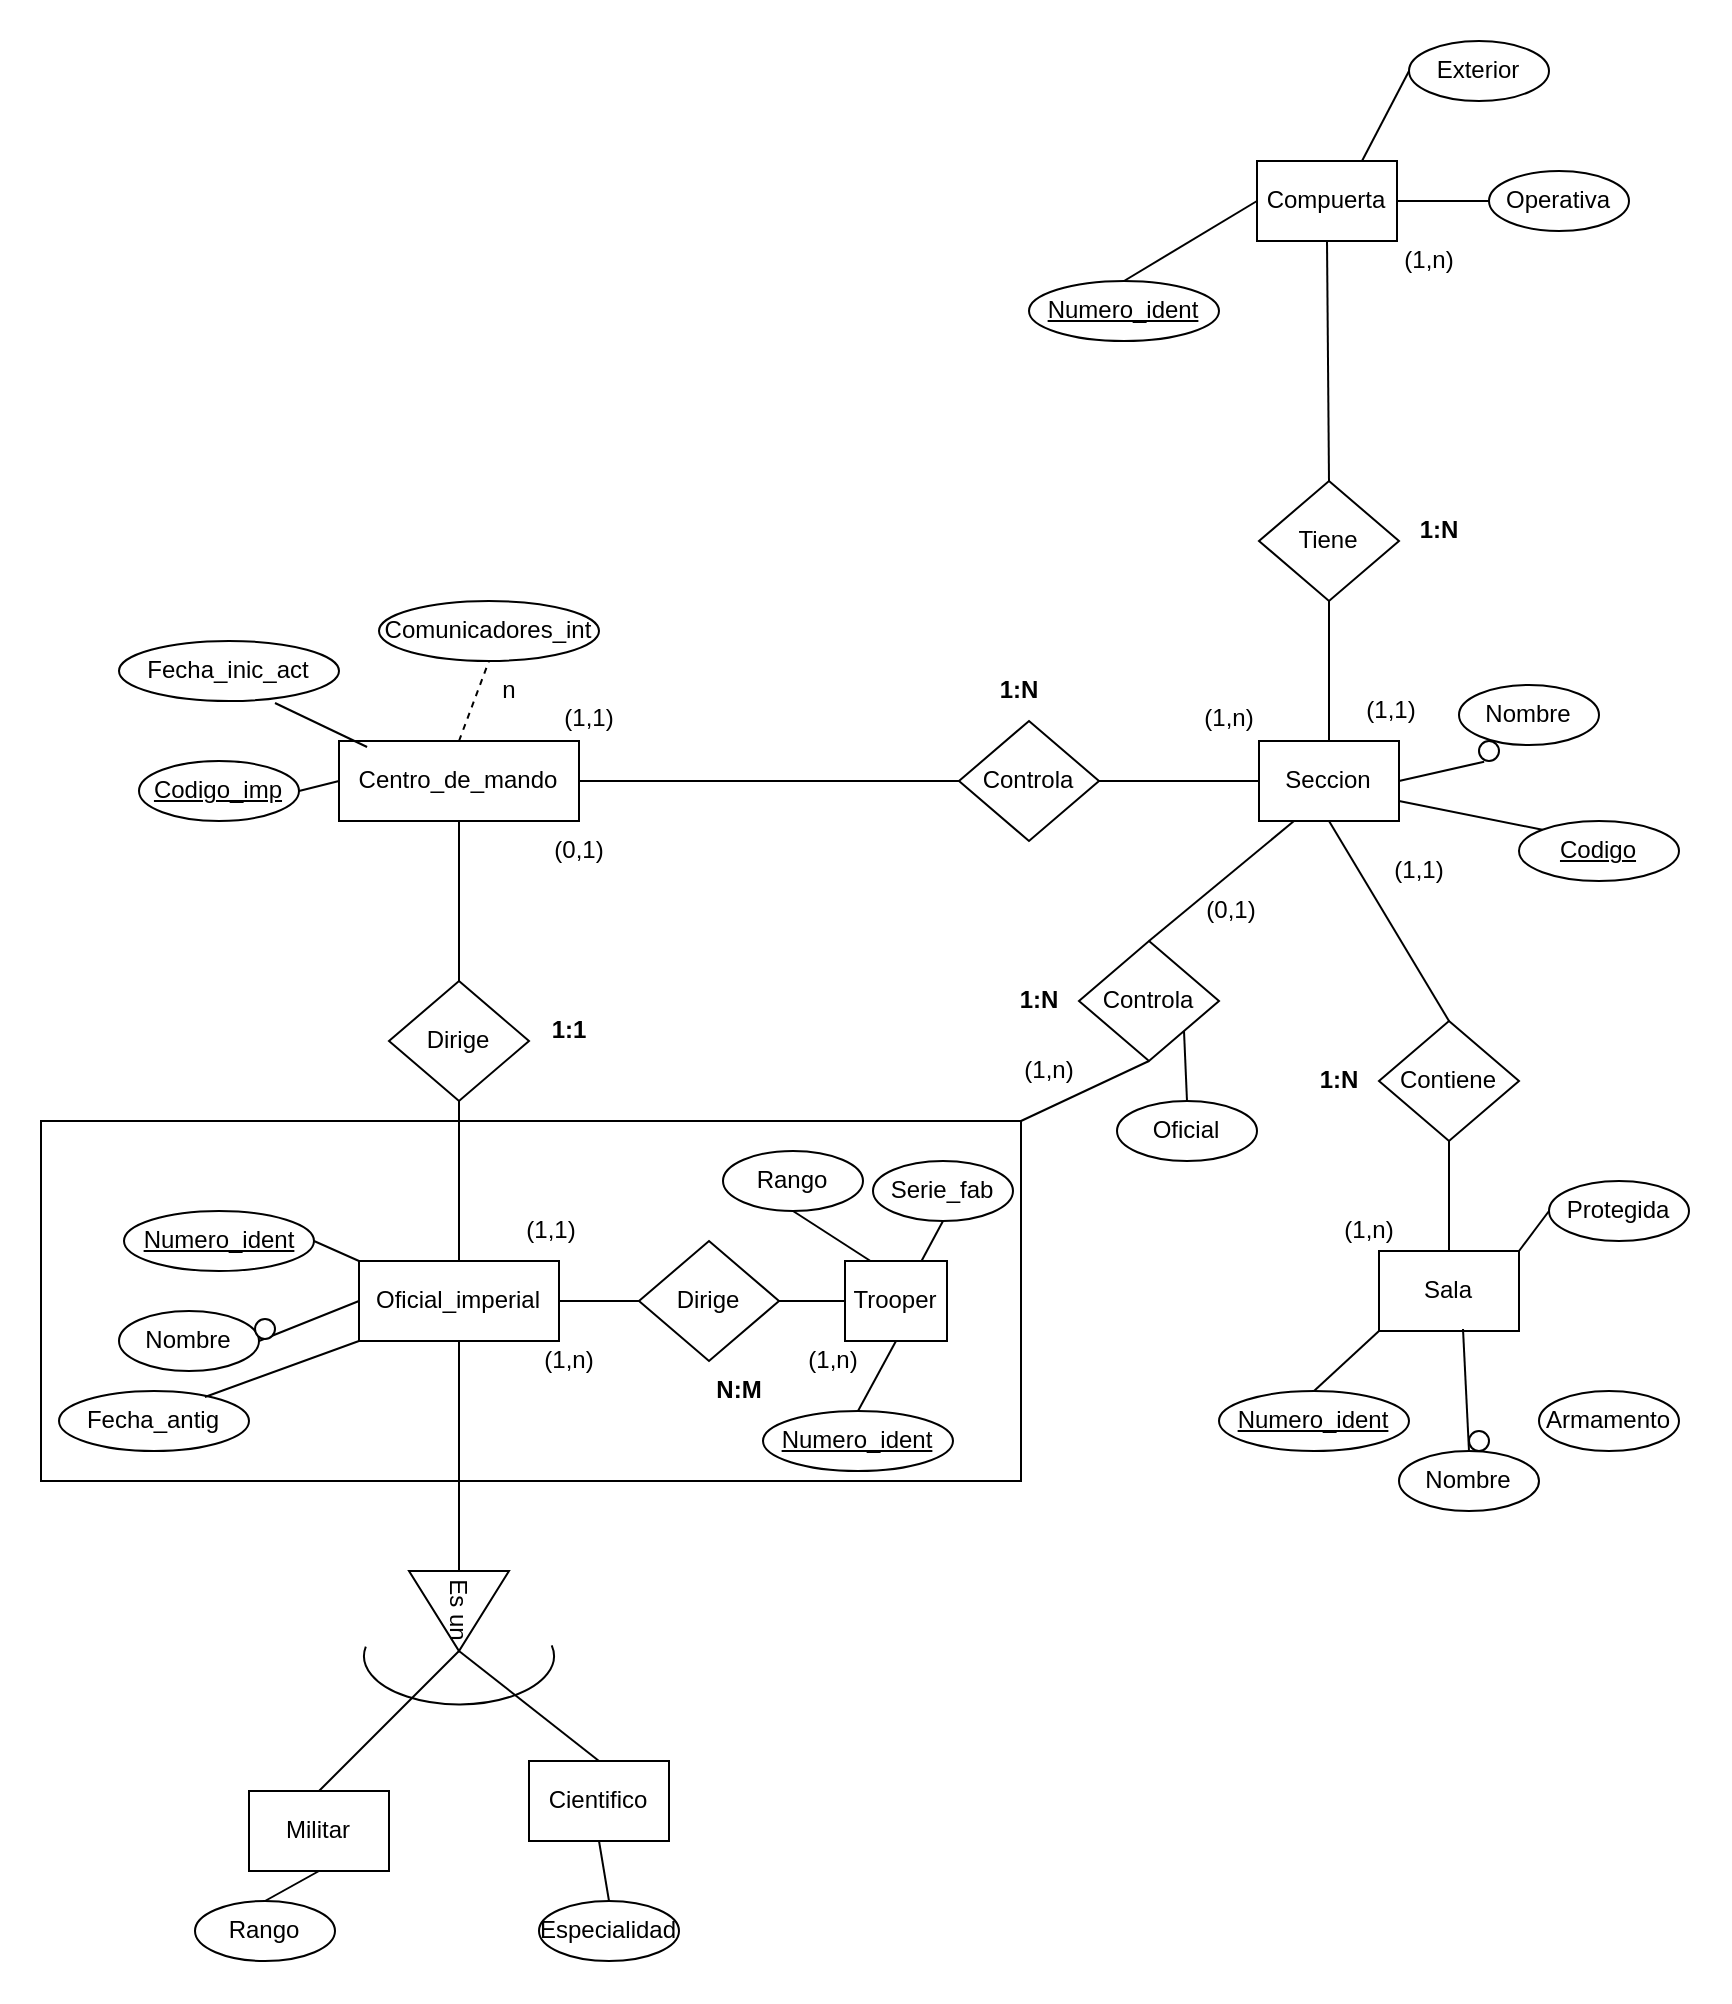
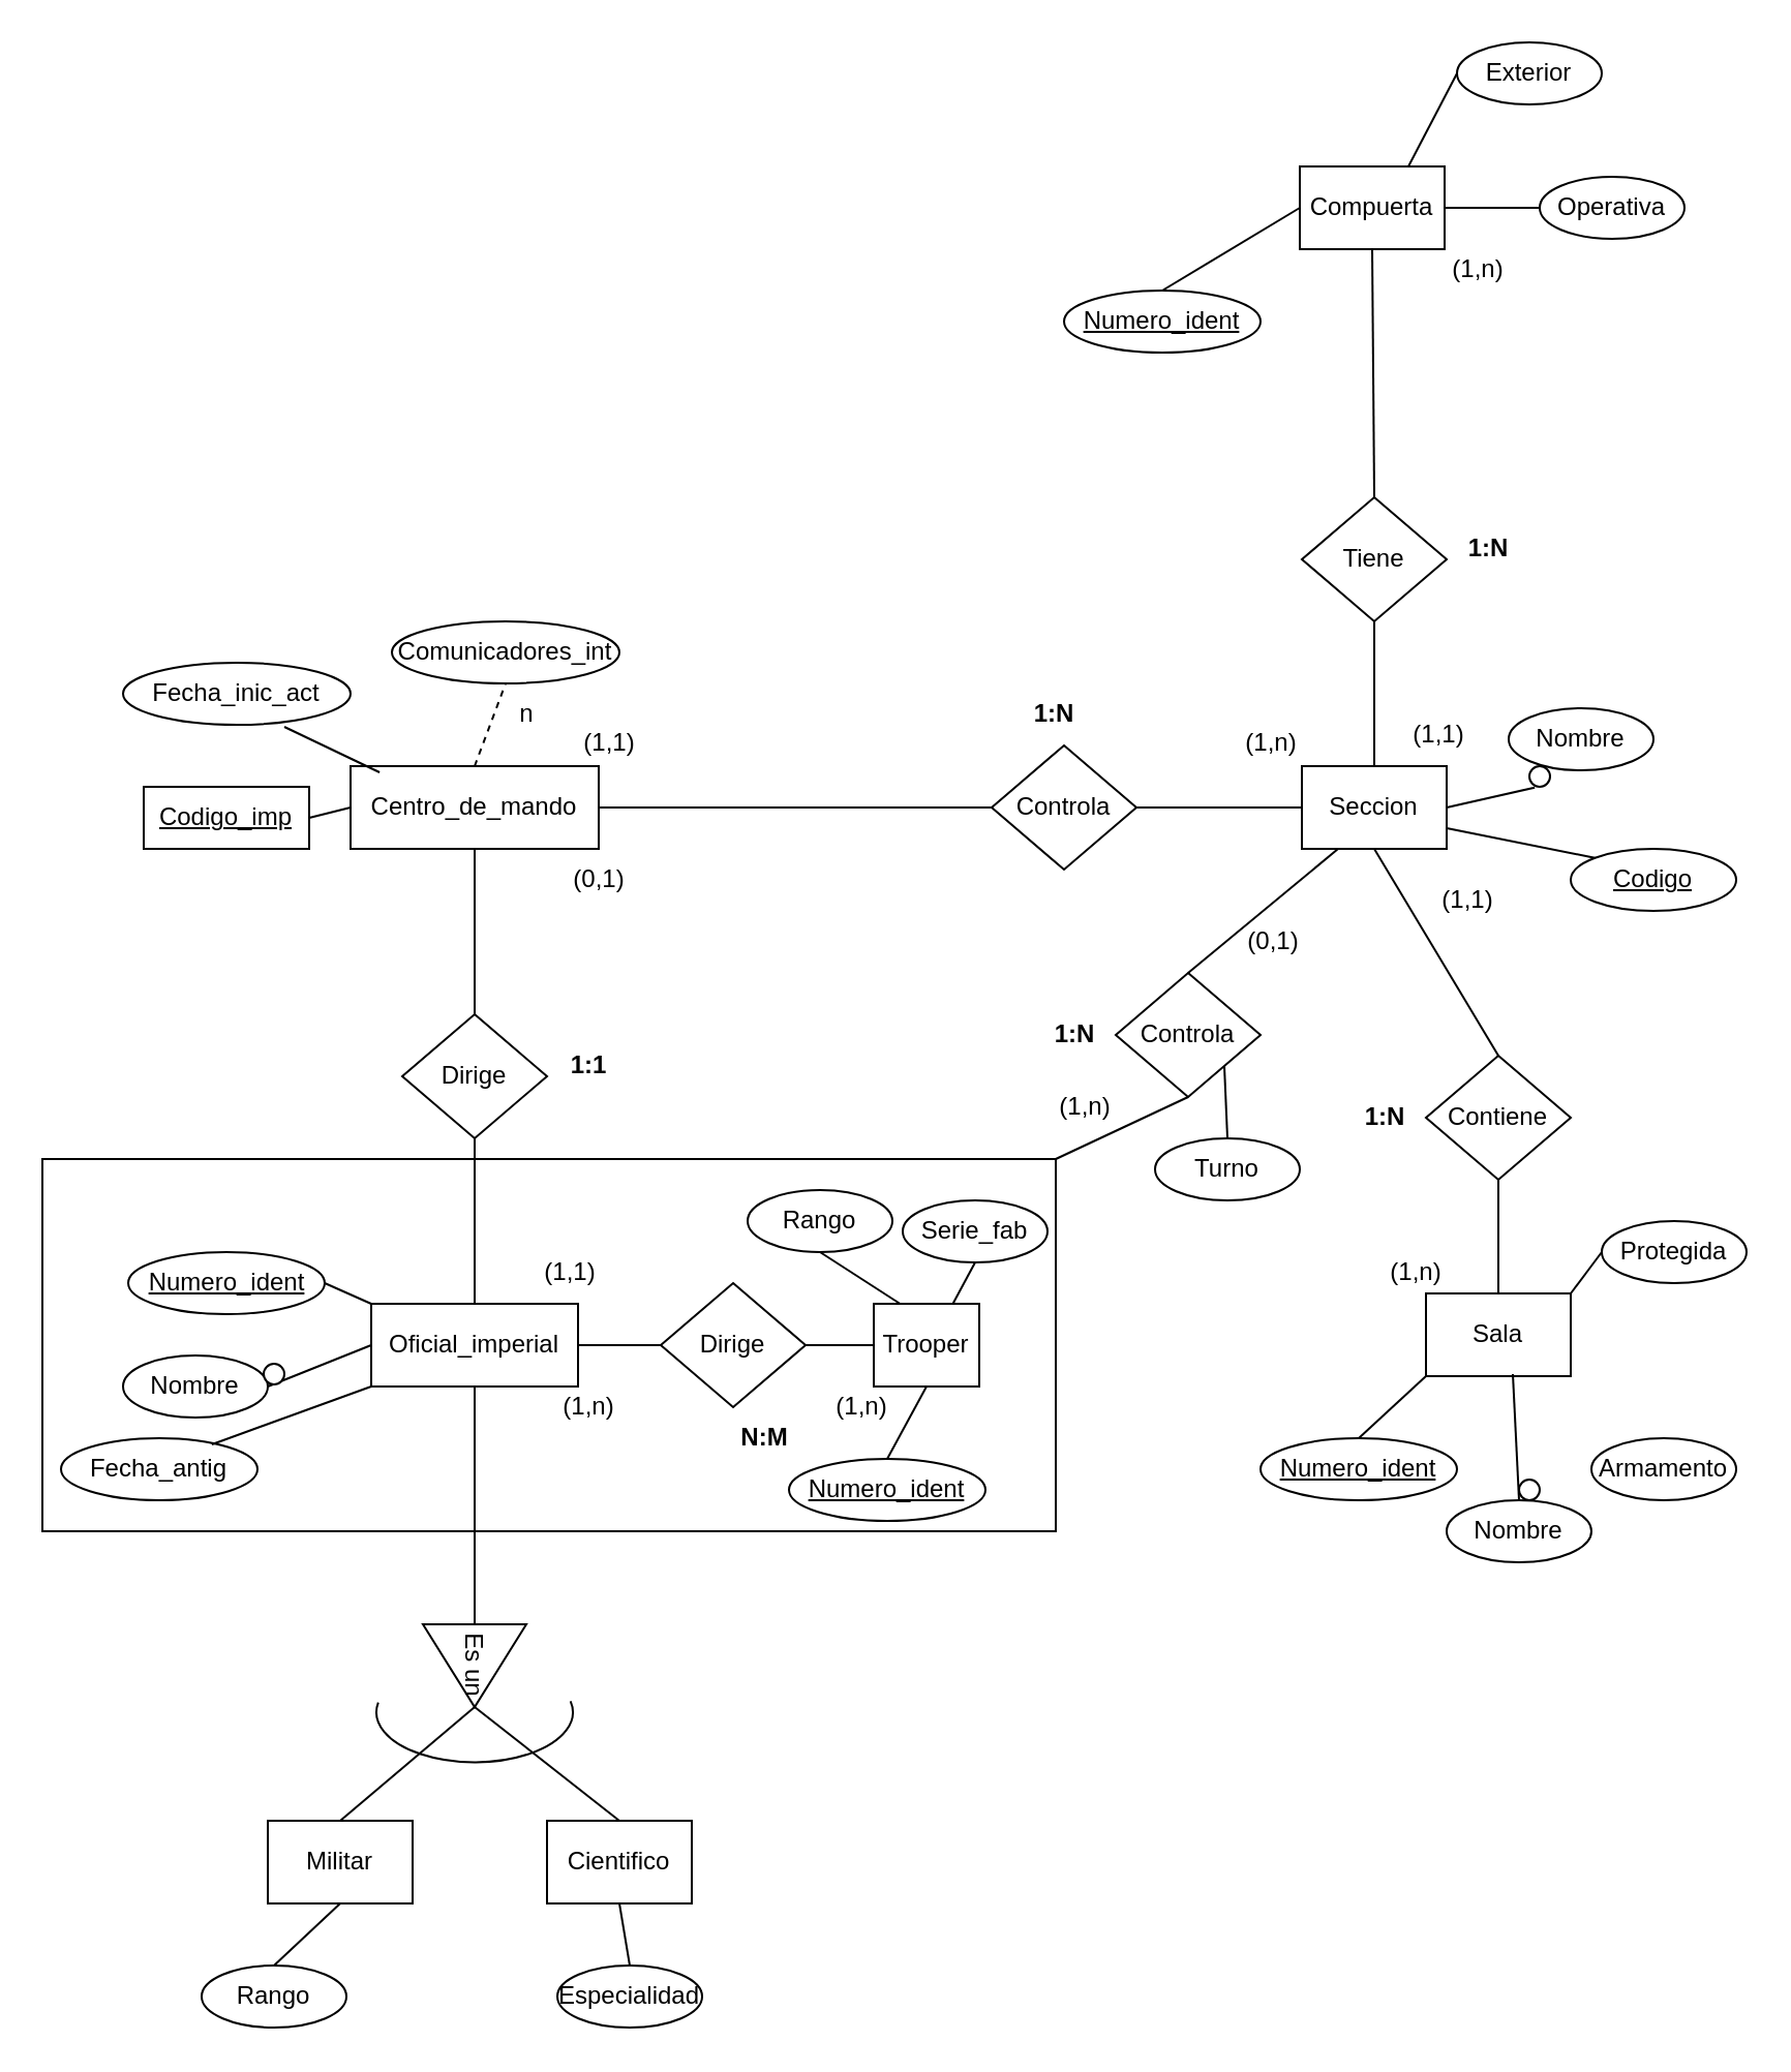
- <mxCell id="6" value="&lt;u&gt;Codigo_imp&lt;/u&gt;" style="ellipse;whiteSpace=wrap;html=1;" vertex="1" parent="1"><mxGeometry x="69" y="380" width="80" height="30" as="geometry" /></mxCell>
+ <mxCell id="6" value="&lt;u&gt;Codigo_imp&lt;/u&gt;" style="whiteSpace=wrap;html=1;rounded=0;" vertex="1" parent="1"><mxGeometry x="69" y="380" width="80" height="30" as="geometry" /></mxCell>
- <mxCell id="94" value="Oficial" style="ellipse;whiteSpace=wrap;html=1;" vertex="1" parent="1"><mxGeometry x="558" y="550" width="70" height="30" as="geometry" /></mxCell>
+ <mxCell id="94" value="Turno" style="ellipse;whiteSpace=wrap;html=1;" vertex="1" parent="1"><mxGeometry x="558" y="550" width="70" height="30" as="geometry" /></mxCell>
- <mxCell id="63" value="Militar" style="rounded=0;whiteSpace=wrap;html=1;" vertex="1" parent="1"><mxGeometry x="124" y="895" width="70" height="40" as="geometry" /></mxCell>
+ <mxCell id="63" value="Militar" style="rounded=0;whiteSpace=wrap;html=1;" vertex="1" parent="1"><mxGeometry x="129" y="880" width="70" height="40" as="geometry" /></mxCell>
